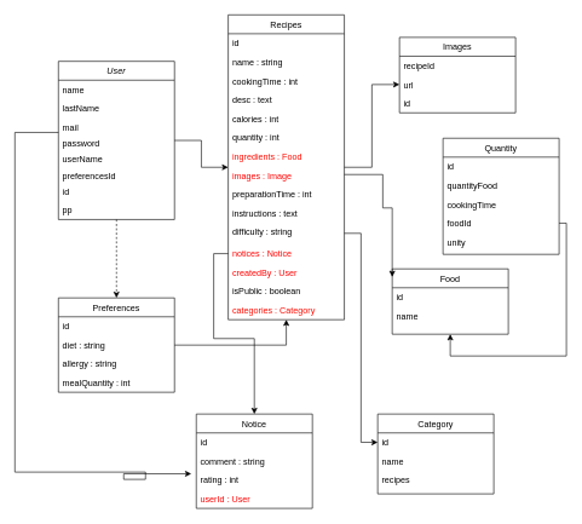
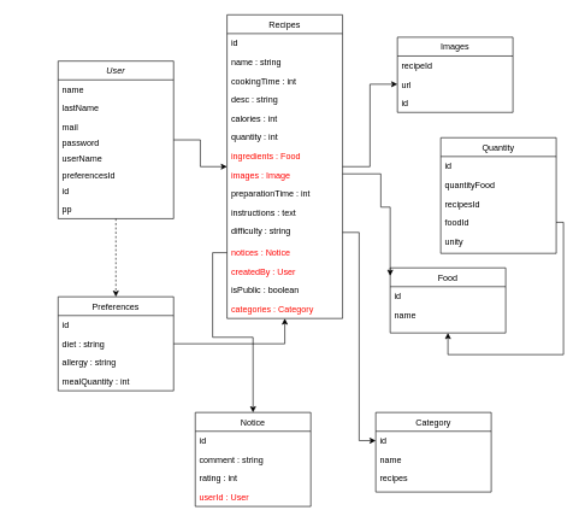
- <mxCell id="17" value="desc : text" style="text;align=left;verticalAlign=top;spacingLeft=4;spacingRight=4;overflow=hidden;rotatable=0;points=[[0,0.5],[1,0.5]];portConstraint=eastwest;rounded=0;shadow=0;html=0;" parent="13" vertex="1"><mxGeometry y="104" width="160" height="26" as="geometry" /></mxCell>
+ <mxCell id="17" value="desc : string" style="text;align=left;verticalAlign=top;spacingLeft=4;spacingRight=4;overflow=hidden;rotatable=0;points=[[0,0.5],[1,0.5]];portConstraint=eastwest;rounded=0;shadow=0;html=0;" parent="13" vertex="1"><mxGeometry y="104" width="160" height="26" as="geometry" /></mxCell>
- <mxCell id="59" value="cookingTime" style="text;align=left;verticalAlign=top;spacingLeft=4;spacingRight=4;overflow=hidden;rotatable=0;points=[[0,0.5],[1,0.5]];portConstraint=eastwest;rounded=0;shadow=0;html=0;" vertex="1" parent="56"><mxGeometry y="78" width="160" height="26" as="geometry" /></mxCell>
+ <mxCell id="59" value="recipesId" style="text;align=left;verticalAlign=top;spacingLeft=4;spacingRight=4;overflow=hidden;rotatable=0;points=[[0,0.5],[1,0.5]];portConstraint=eastwest;rounded=0;shadow=0;html=0;" vertex="1" parent="56"><mxGeometry y="78" width="160" height="26" as="geometry" /></mxCell>
- <mxCell id="50" style="edgeStyle=orthogonalEdgeStyle;rounded=0;orthogonalLoop=1;jettySize=auto;html=1;entryX=-0.043;entryY=0.165;entryDx=0;entryDy=0;entryPerimeter=0;" parent="1" source="4" target="47" edge="1"><mxGeometry relative="1" as="geometry"><Array as="points"><mxPoint x="20" y="182" /><mxPoint x="20" y="650" /><mxPoint x="200" y="650" /><mxPoint x="200" y="660" /><mxPoint x="170" y="660" /><mxPoint x="170" y="652" /></Array><mxPoint x="420" y="660" as="targetPoint" /></mxGeometry></mxCell>
